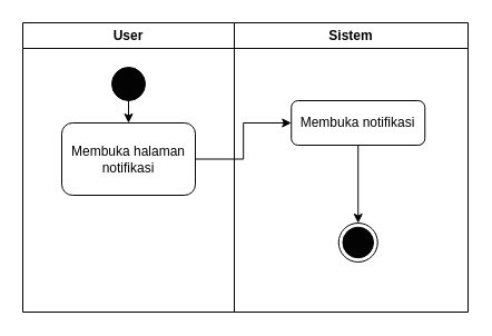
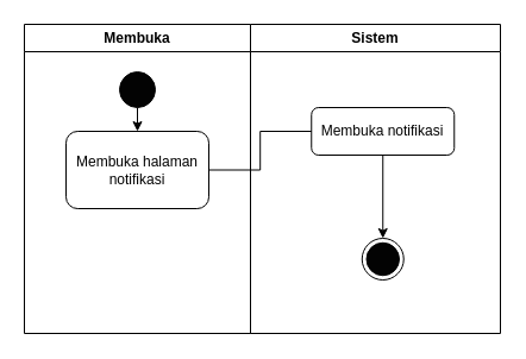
- <mxCell id="2" value="User" style="swimlane;whiteSpace=wrap;html=1;" parent="1" vertex="1"><mxGeometry x="20" y="20" width="190" height="260" as="geometry" /></mxCell>
+ <mxCell id="2" value="Membuka" style="swimlane;whiteSpace=wrap;html=1;" parent="1" vertex="1"><mxGeometry x="20" y="20" width="190" height="260" as="geometry" /></mxCell>
- <mxCell id="12" style="edgeStyle=orthogonalEdgeStyle;rounded=0;orthogonalLoop=1;jettySize=auto;html=1;exitX=1;exitY=0.5;exitDx=0;exitDy=0;entryX=0;entryY=0.5;entryDx=0;entryDy=0;" parent="1" source="5" target="7" edge="1"><mxGeometry relative="1" as="geometry" /></mxCell>
+ <mxCell id="12" style="edgeStyle=orthogonalEdgeStyle;rounded=0;orthogonalLoop=1;jettySize=auto;html=1;exitX=1;exitY=0.5;exitDx=0;exitDy=0;entryX=0;entryY=0.5;entryDx=0;entryDy=0;endArrow=none;" parent="1" source="5" target="7" edge="1"><mxGeometry relative="1" as="geometry" /></mxCell>
